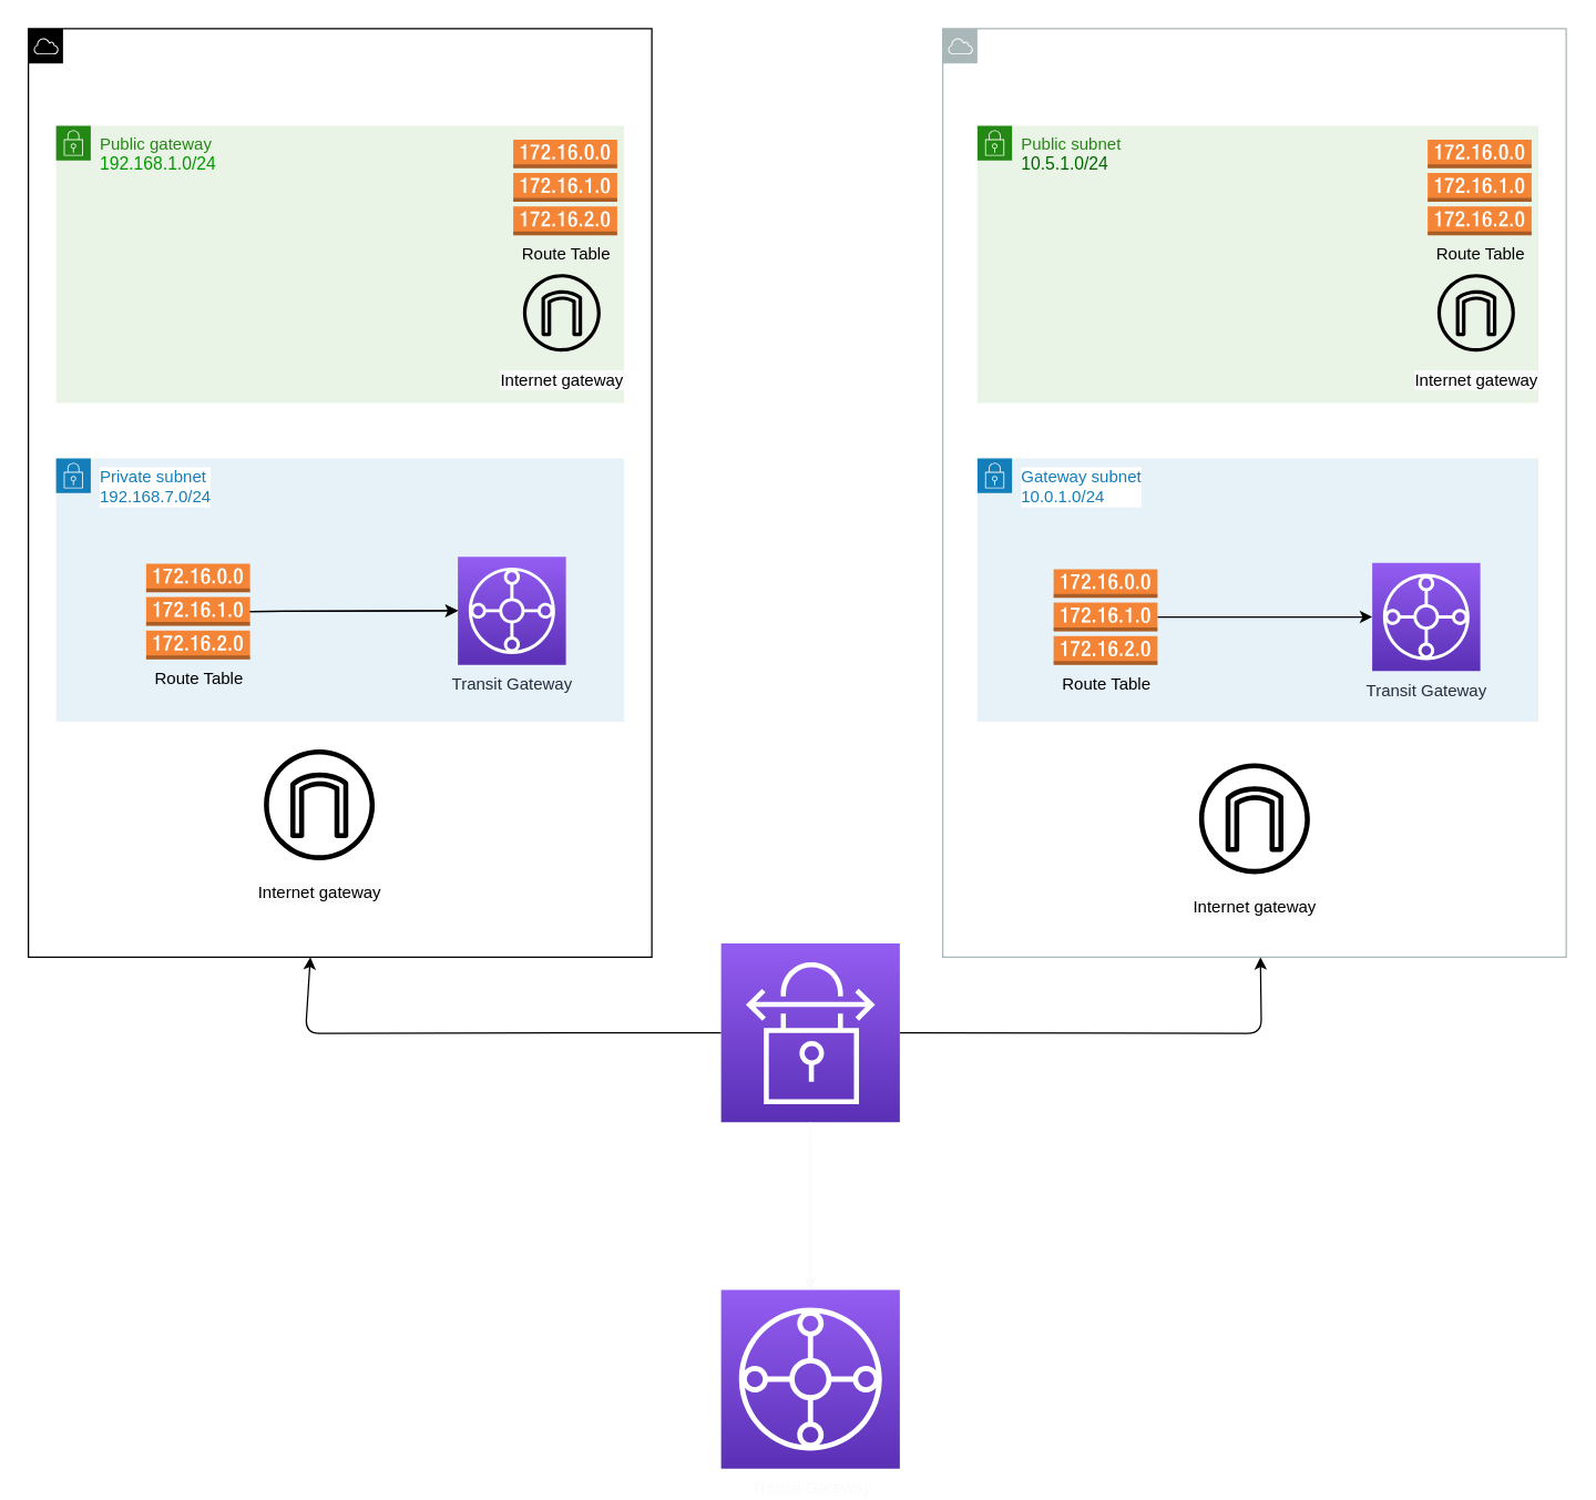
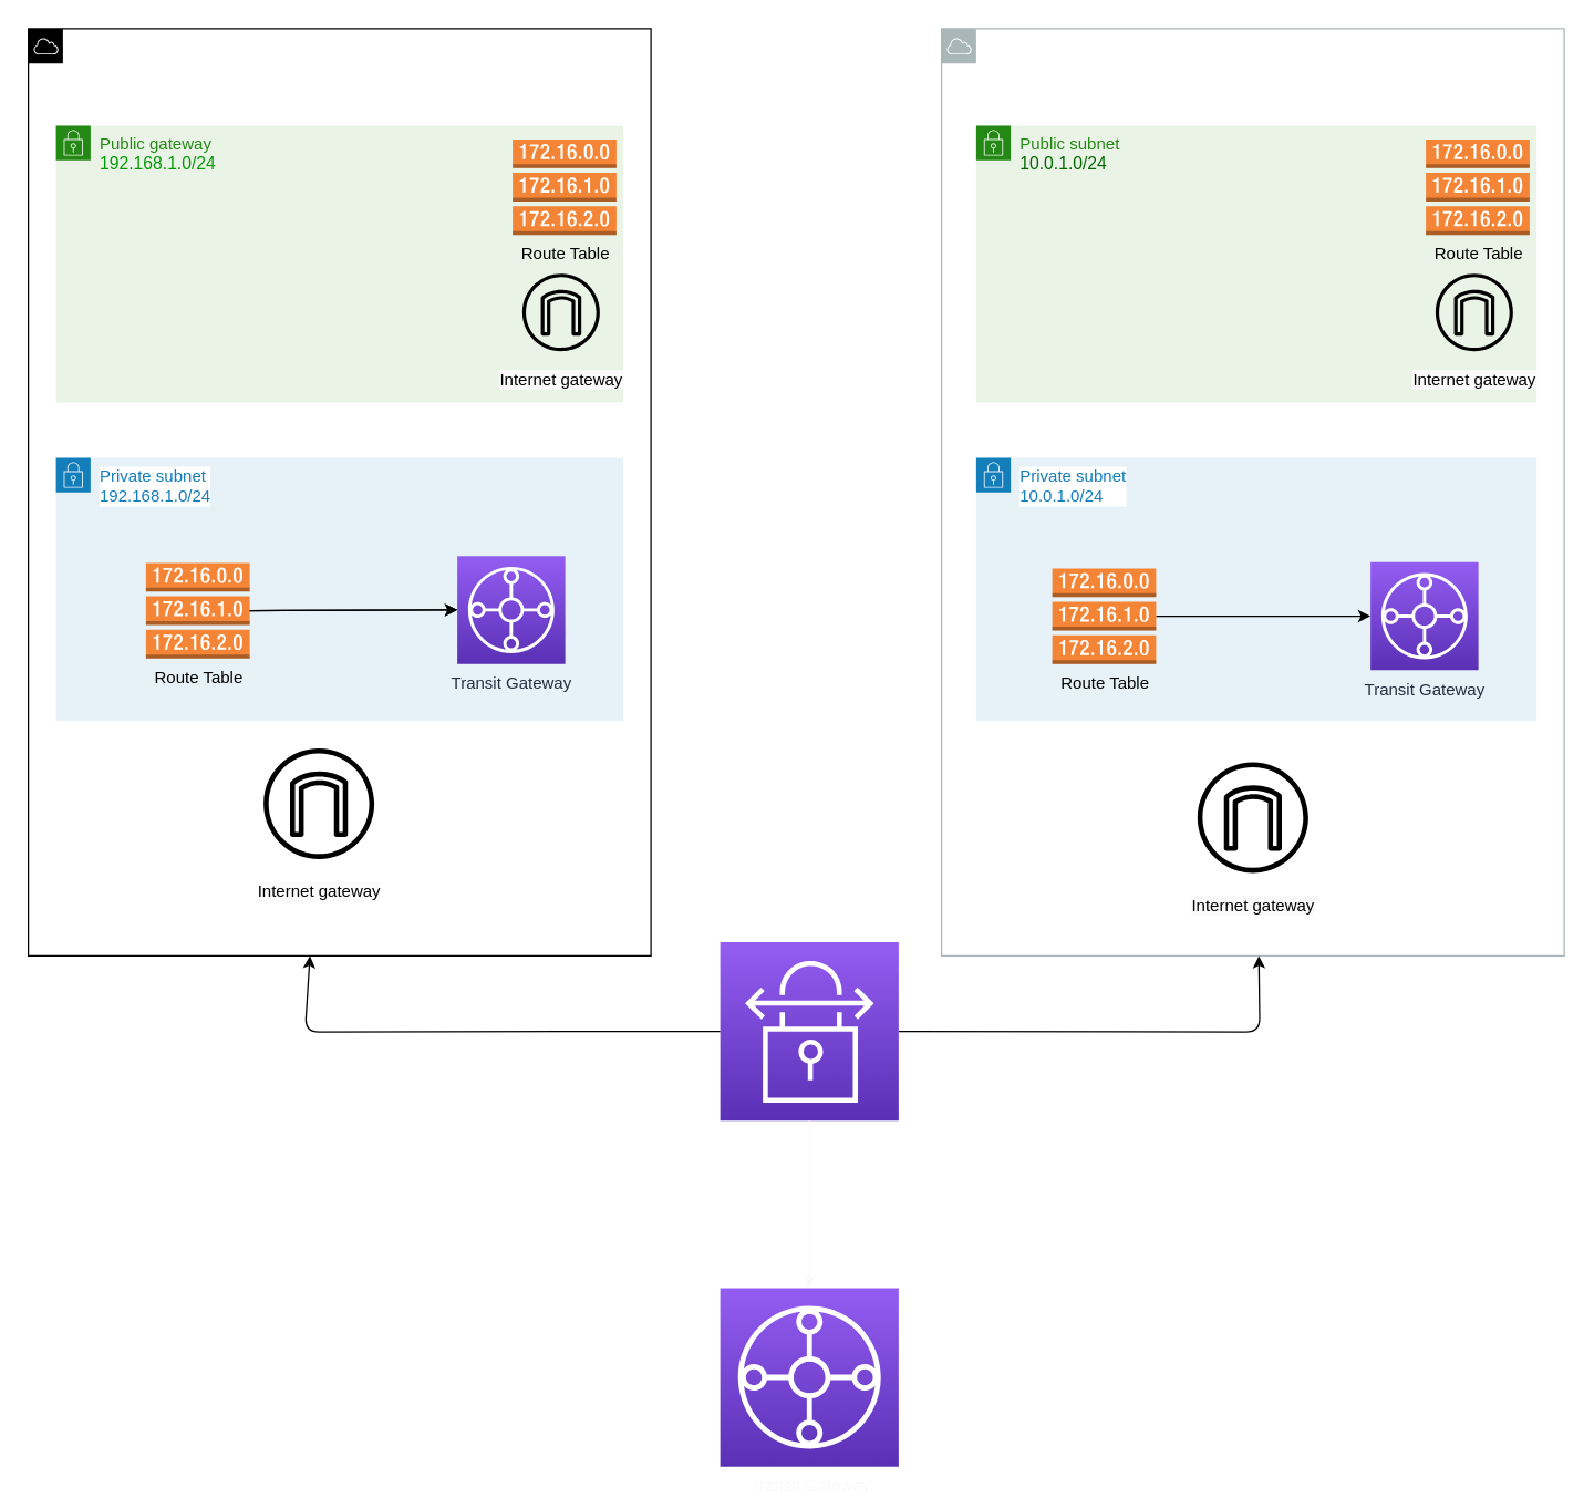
- <mxCell id="2" value="&lt;pre style=&quot;font-family: var(--ds-font-family-code); overflow: auto; padding: calc(var(--ds-md-zoom)*8px)calc(var(--ds-md-zoom)*12px); word-break: break-all; color: rgb(255, 255, 255); font-size: 12.573px; margin-top: 0px !important; margin-bottom: 0px !important;&quot;&gt;On-Premises Network&lt;/pre&gt;" style="sketch=0;outlineConnect=0;html=1;whiteSpace=wrap;fontSize=12;fontStyle=0;shape=mxgraph.aws4.group;grIcon=mxgraph.aws4.group_aws_cloud;fillColor=none;verticalAlign=top;align=left;spacingLeft=30;dashed=0;" vertex="1" parent="1"><mxGeometry x="20" y="20" width="450" height="670" as="geometry" /></mxCell>
+ <mxCell id="2" value="&lt;pre style=&quot;font-family: var(--ds-font-family-code); overflow: auto; padding: calc(var(--ds-md-zoom)*8px)calc(var(--ds-md-zoom)*12px); word-break: break-all; color: rgb(255, 255, 255); font-size: 12.573px; margin-top: 0px !important; margin-bottom: 0px !important;&quot;&gt;On-Premises Public&lt;/pre&gt;" style="sketch=0;outlineConnect=0;html=1;whiteSpace=wrap;fontSize=12;fontStyle=0;shape=mxgraph.aws4.group;grIcon=mxgraph.aws4.group_aws_cloud;fillColor=none;verticalAlign=top;align=left;spacingLeft=30;dashed=0;" vertex="1" parent="1"><mxGeometry x="20" y="20" width="450" height="670" as="geometry" /></mxCell>
- <mxCell id="6" value="Public subnet&lt;br&gt;&lt;pre style=&quot;font-family: var(--ds-font-family-code); overflow: auto; padding: calc(var(--ds-md-zoom)*8px)calc(var(--ds-md-zoom)*12px); word-break: break-all; font-size: 12.573px; margin-top: 0px !important; margin-bottom: 0px !important;&quot;&gt;&lt;font color=&quot;#006600&quot;&gt;10.5.1.0/24&lt;/font&gt;&lt;/pre&gt;" style="points=[[0,0],[0.25,0],[0.5,0],[0.75,0],[1,0],[1,0.25],[1,0.5],[1,0.75],[1,1],[0.75,1],[0.5,1],[0.25,1],[0,1],[0,0.75],[0,0.5],[0,0.25]];outlineConnect=0;gradientColor=none;html=1;whiteSpace=wrap;fontSize=12;fontStyle=0;container=1;pointerEvents=0;collapsible=0;recursiveResize=0;shape=mxgraph.aws4.group;grIcon=mxgraph.aws4.group_security_group;grStroke=0;strokeColor=#248814;fillColor=#E9F3E6;verticalAlign=top;align=left;spacingLeft=30;fontColor=#248814;dashed=0;labelBorderColor=none;" vertex="1" parent="1"><mxGeometry x="705" y="90" width="405" height="200" as="geometry" /></mxCell>
+ <mxCell id="6" value="Public subnet&lt;br&gt;&lt;pre style=&quot;font-family: var(--ds-font-family-code); overflow: auto; padding: calc(var(--ds-md-zoom)*8px)calc(var(--ds-md-zoom)*12px); word-break: break-all; font-size: 12.573px; margin-top: 0px !important; margin-bottom: 0px !important;&quot;&gt;&lt;font color=&quot;#006600&quot;&gt;10.0.1.0/24&lt;/font&gt;&lt;/pre&gt;" style="points=[[0,0],[0.25,0],[0.5,0],[0.75,0],[1,0],[1,0.25],[1,0.5],[1,0.75],[1,1],[0.75,1],[0.5,1],[0.25,1],[0,1],[0,0.75],[0,0.5],[0,0.25]];outlineConnect=0;gradientColor=none;html=1;whiteSpace=wrap;fontSize=12;fontStyle=0;container=1;pointerEvents=0;collapsible=0;recursiveResize=0;shape=mxgraph.aws4.group;grIcon=mxgraph.aws4.group_security_group;grStroke=0;strokeColor=#248814;fillColor=#E9F3E6;verticalAlign=top;align=left;spacingLeft=30;fontColor=#248814;dashed=0;labelBorderColor=none;" vertex="1" parent="1"><mxGeometry x="705" y="90" width="405" height="200" as="geometry" /></mxCell>
- <mxCell id="8" value="Private subnet&lt;br&gt;192.168.7.0/24" style="points=[[0,0],[0.25,0],[0.5,0],[0.75,0],[1,0],[1,0.25],[1,0.5],[1,0.75],[1,1],[0.75,1],[0.5,1],[0.25,1],[0,1],[0,0.75],[0,0.5],[0,0.25]];outlineConnect=0;gradientColor=none;html=1;whiteSpace=wrap;fontSize=12;fontStyle=0;container=1;pointerEvents=0;collapsible=0;recursiveResize=0;shape=mxgraph.aws4.group;grIcon=mxgraph.aws4.group_security_group;grStroke=0;strokeColor=#147EBA;fillColor=#E6F2F8;verticalAlign=top;align=left;spacingLeft=30;fontColor=#147EBA;dashed=0;labelBackgroundColor=#FFFFFF;labelBorderColor=none;" vertex="1" parent="1"><mxGeometry x="40" y="330" width="410" height="190" as="geometry" /></mxCell>
+ <mxCell id="8" value="Private subnet&lt;br&gt;192.168.1.0/24" style="points=[[0,0],[0.25,0],[0.5,0],[0.75,0],[1,0],[1,0.25],[1,0.5],[1,0.75],[1,1],[0.75,1],[0.5,1],[0.25,1],[0,1],[0,0.75],[0,0.5],[0,0.25]];outlineConnect=0;gradientColor=none;html=1;whiteSpace=wrap;fontSize=12;fontStyle=0;container=1;pointerEvents=0;collapsible=0;recursiveResize=0;shape=mxgraph.aws4.group;grIcon=mxgraph.aws4.group_security_group;grStroke=0;strokeColor=#147EBA;fillColor=#E6F2F8;verticalAlign=top;align=left;spacingLeft=30;fontColor=#147EBA;dashed=0;labelBackgroundColor=#FFFFFF;labelBorderColor=none;" vertex="1" parent="1"><mxGeometry x="40" y="330" width="410" height="190" as="geometry" /></mxCell>
- <mxCell id="10" value="Gateway subnet&lt;br&gt;10.0.1.0/24" style="points=[[0,0],[0.25,0],[0.5,0],[0.75,0],[1,0],[1,0.25],[1,0.5],[1,0.75],[1,1],[0.75,1],[0.5,1],[0.25,1],[0,1],[0,0.75],[0,0.5],[0,0.25]];outlineConnect=0;gradientColor=none;html=1;whiteSpace=wrap;fontSize=12;fontStyle=0;container=1;pointerEvents=0;collapsible=0;recursiveResize=0;shape=mxgraph.aws4.group;grIcon=mxgraph.aws4.group_security_group;grStroke=0;strokeColor=#147EBA;fillColor=#E6F2F8;verticalAlign=top;align=left;spacingLeft=30;fontColor=#147EBA;dashed=0;labelBackgroundColor=#FFFFFF;labelBorderColor=none;" vertex="1" parent="1"><mxGeometry x="705" y="330" width="405" height="190" as="geometry" /></mxCell>
+ <mxCell id="10" value="Private subnet&lt;br&gt;10.0.1.0/24" style="points=[[0,0],[0.25,0],[0.5,0],[0.75,0],[1,0],[1,0.25],[1,0.5],[1,0.75],[1,1],[0.75,1],[0.5,1],[0.25,1],[0,1],[0,0.75],[0,0.5],[0,0.25]];outlineConnect=0;gradientColor=none;html=1;whiteSpace=wrap;fontSize=12;fontStyle=0;container=1;pointerEvents=0;collapsible=0;recursiveResize=0;shape=mxgraph.aws4.group;grIcon=mxgraph.aws4.group_security_group;grStroke=0;strokeColor=#147EBA;fillColor=#E6F2F8;verticalAlign=top;align=left;spacingLeft=30;fontColor=#147EBA;dashed=0;labelBackgroundColor=#FFFFFF;labelBorderColor=none;" vertex="1" parent="1"><mxGeometry x="705" y="330" width="405" height="190" as="geometry" /></mxCell>
